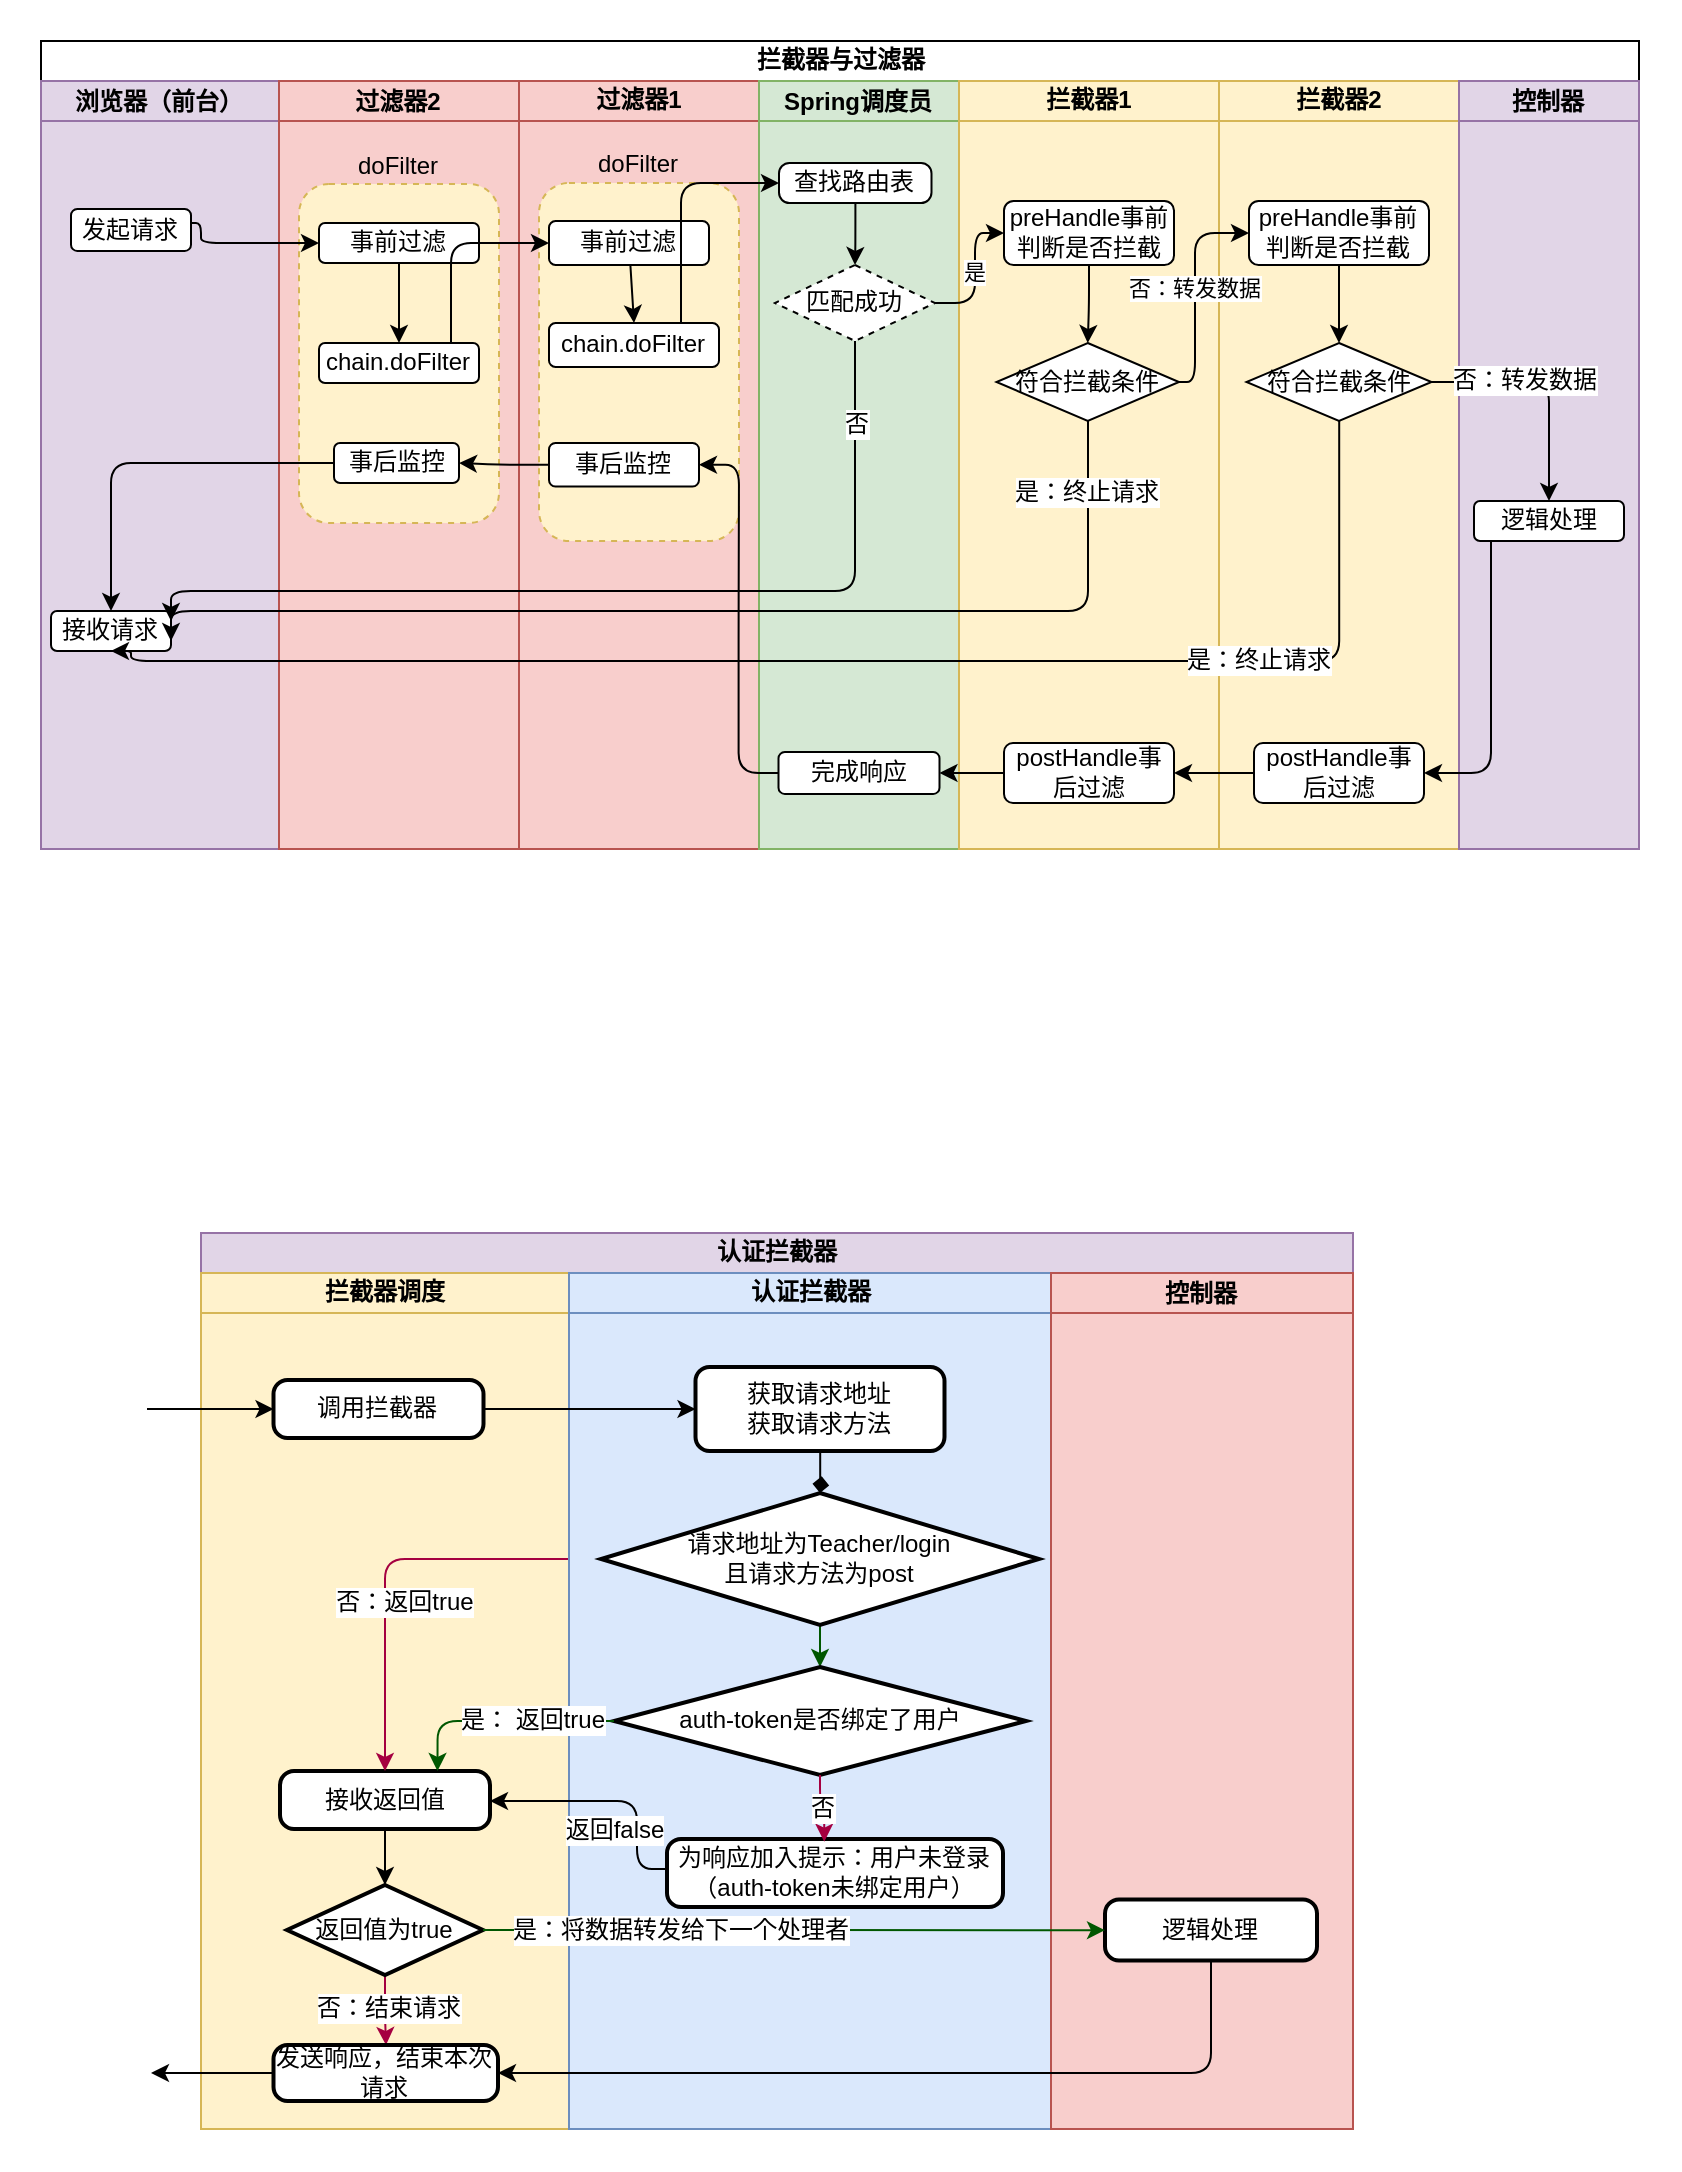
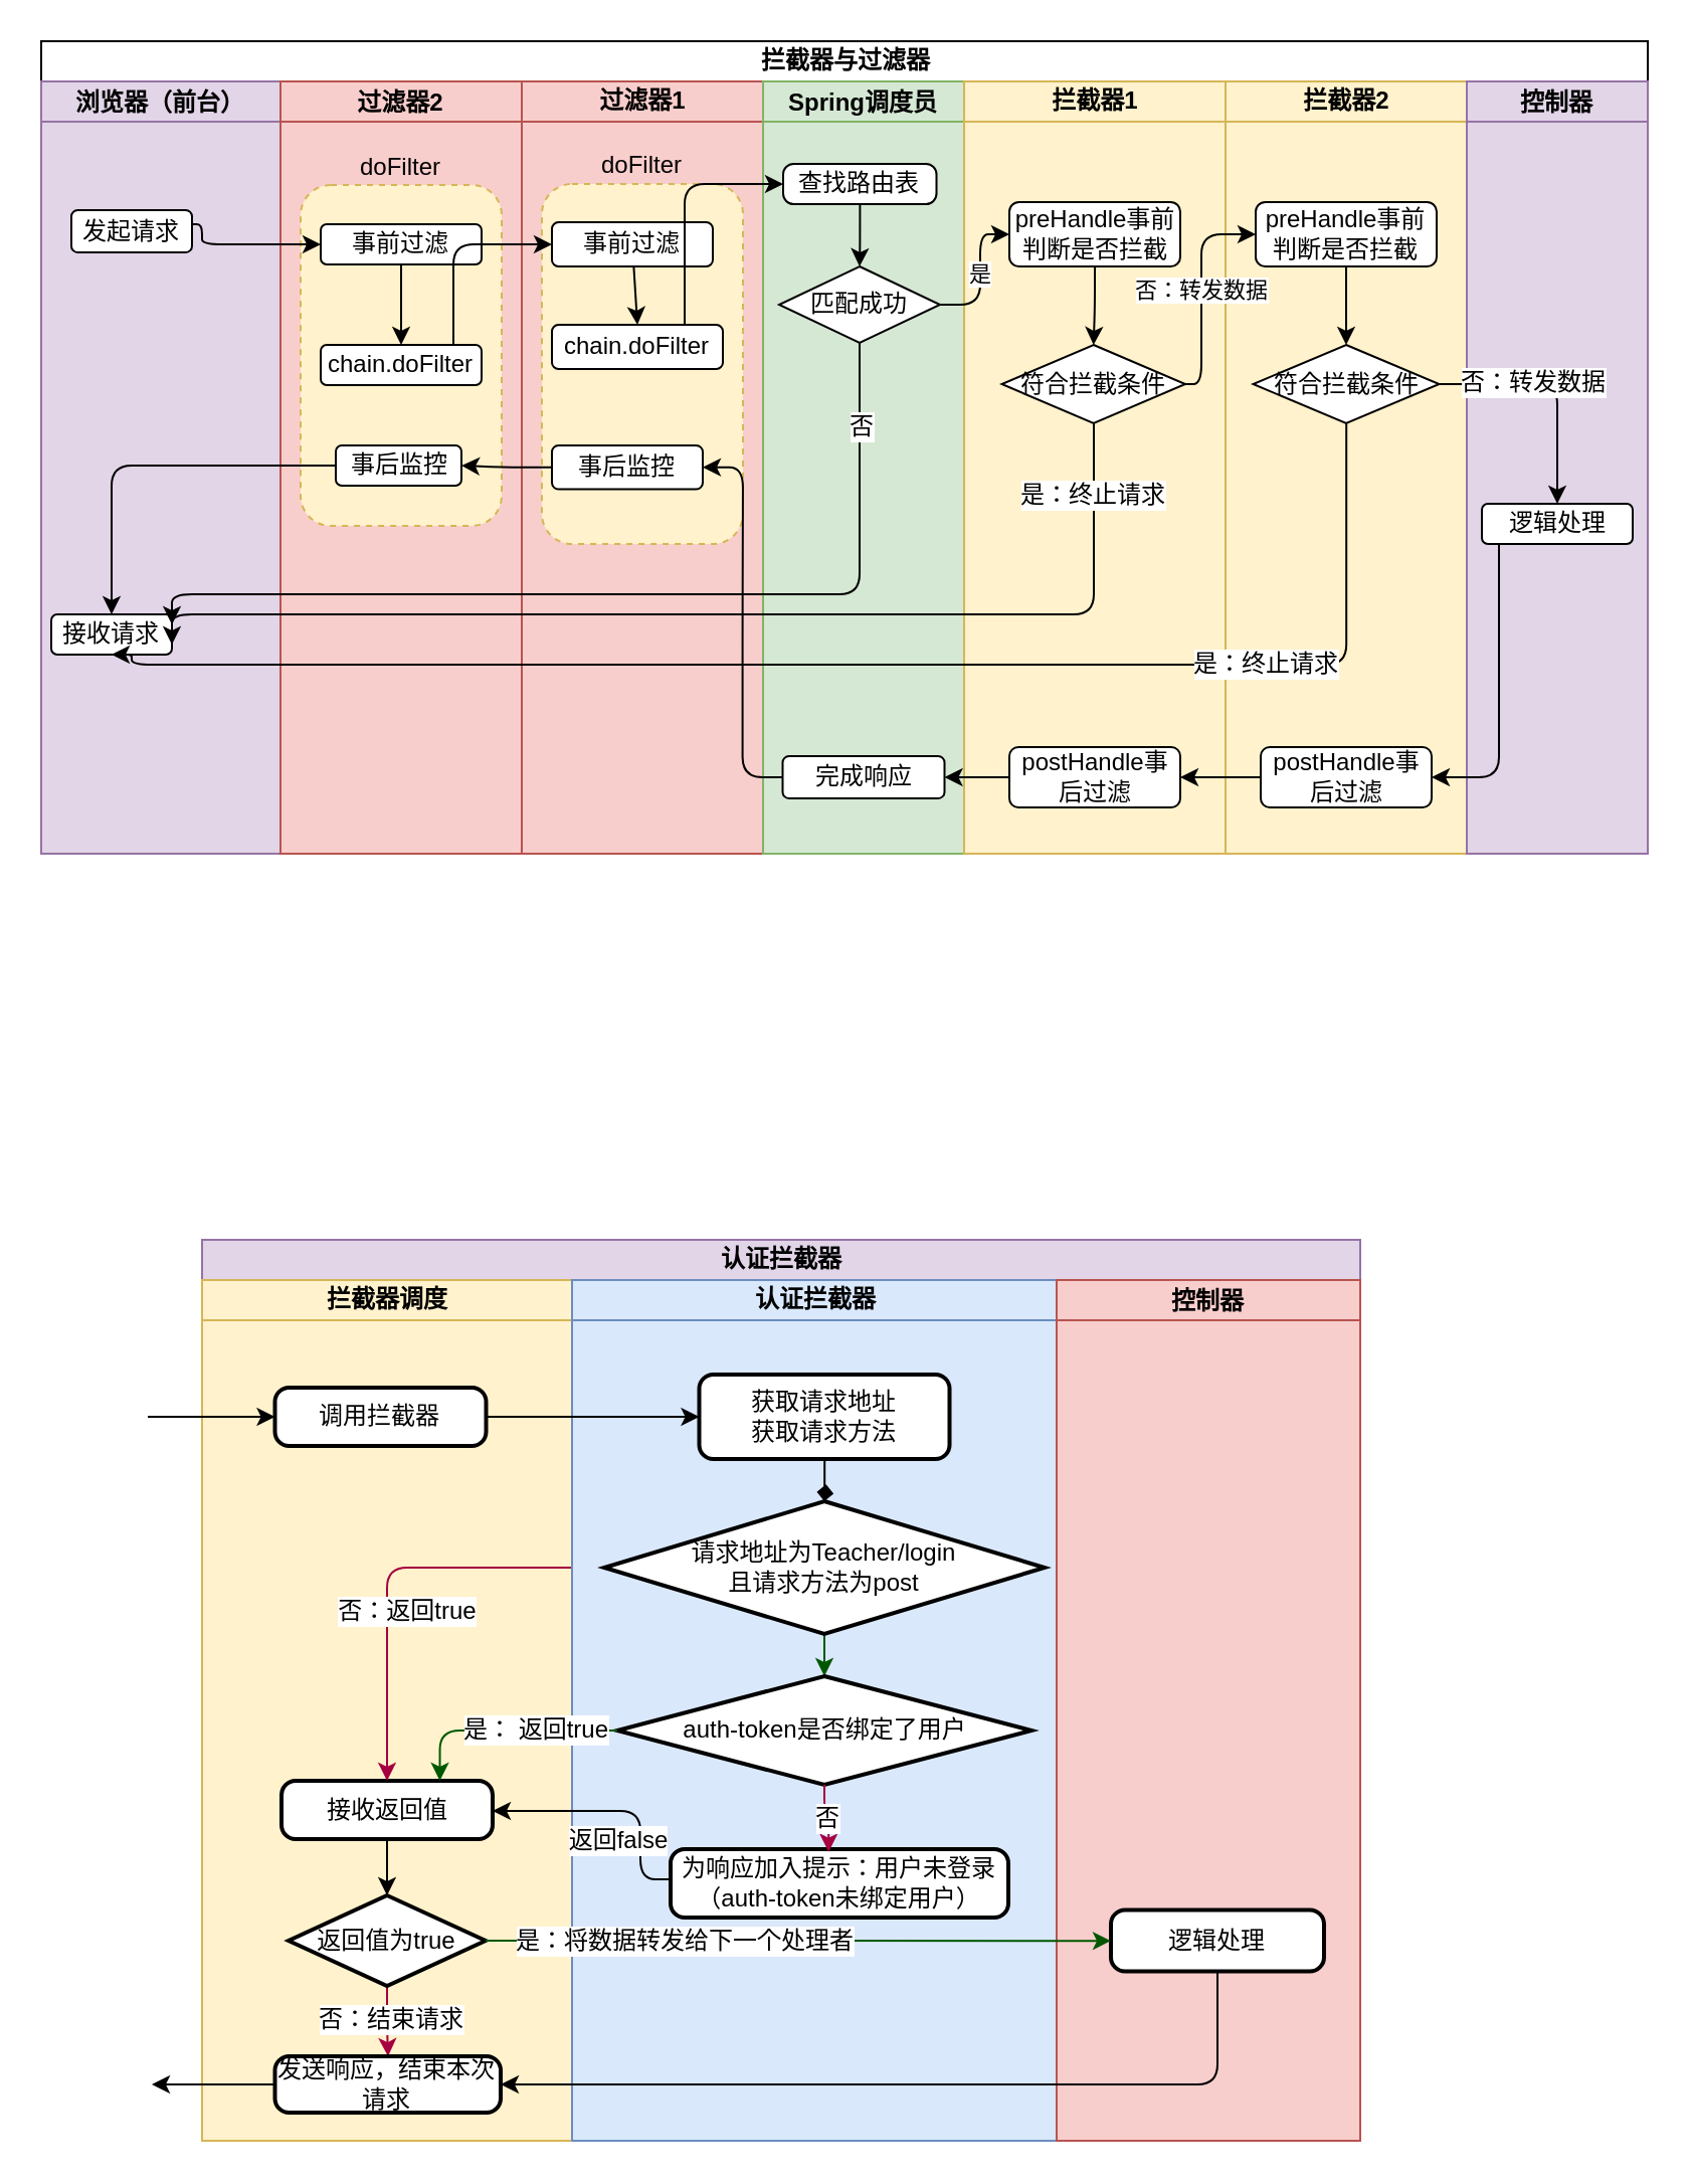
- <mxCell id="21" value="匹配成功" style="rhombus;whiteSpace=wrap;html=1;dashed=1;" parent="18" vertex="1"><mxGeometry x="8" y="92" width="80" height="38" as="geometry" /></mxCell>
+ <mxCell id="21" value="匹配成功" style="rhombus;whiteSpace=wrap;html=1;" parent="18" vertex="1"><mxGeometry x="8" y="92" width="80" height="38" as="geometry" /></mxCell>
